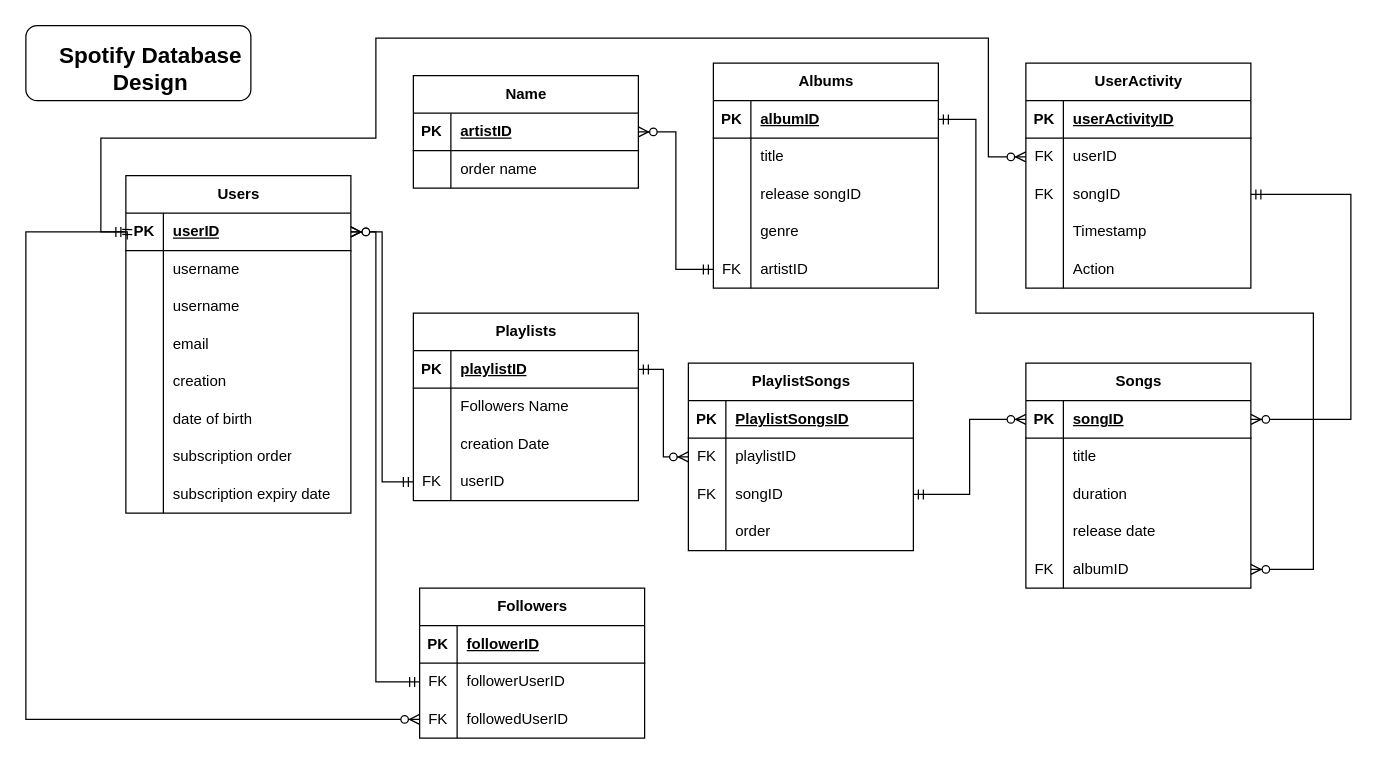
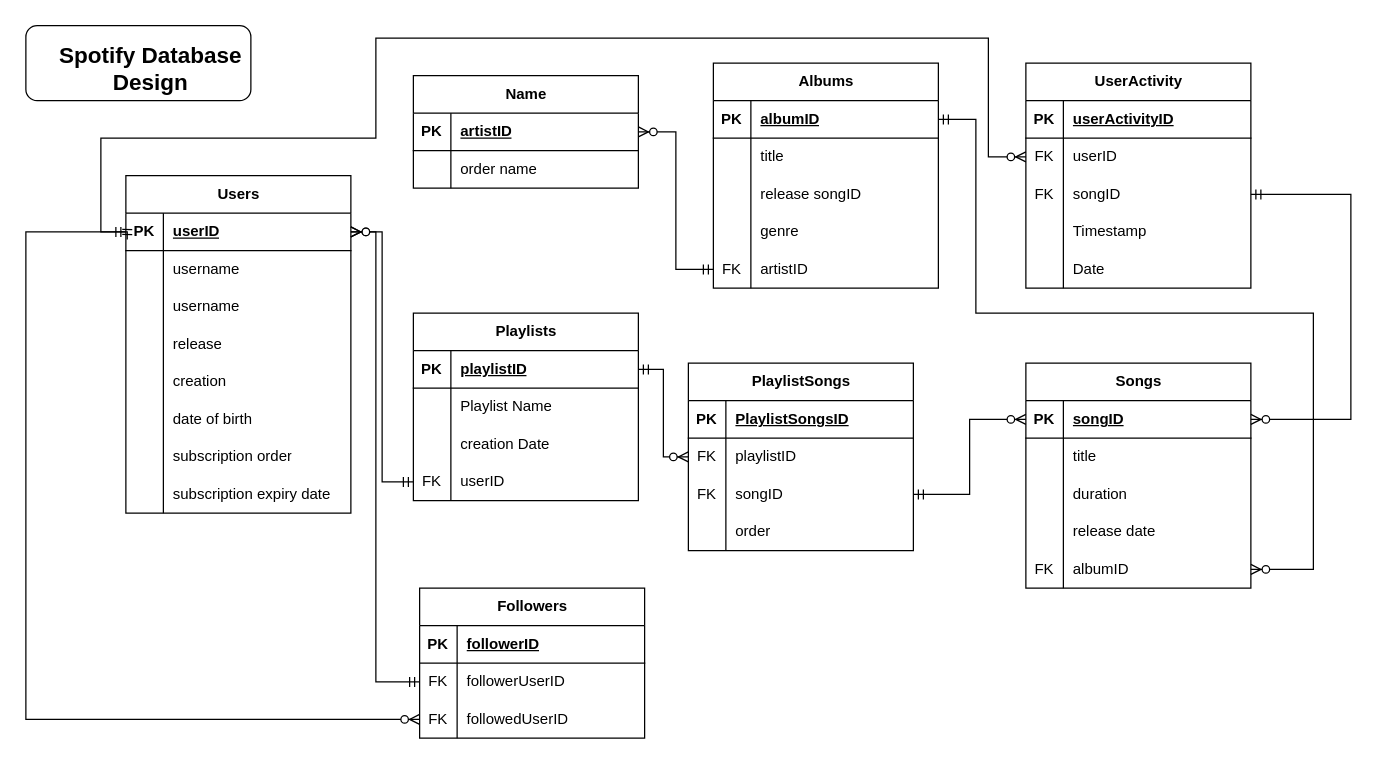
- <mxCell id="109" value="Action" style="shape=partialRectangle;connectable=0;fillColor=none;top=0;left=0;bottom=0;right=0;align=left;spacingLeft=6;overflow=hidden;whiteSpace=wrap;html=1;" vertex="1" parent="107"><mxGeometry x="30" width="150" height="30" as="geometry"><mxRectangle width="150" height="30" as="alternateBounds" /></mxGeometry></mxCell>
+ <mxCell id="109" value="Date" style="shape=partialRectangle;connectable=0;fillColor=none;top=0;left=0;bottom=0;right=0;align=left;spacingLeft=6;overflow=hidden;whiteSpace=wrap;html=1;" vertex="1" parent="107"><mxGeometry x="30" width="150" height="30" as="geometry"><mxRectangle width="150" height="30" as="alternateBounds" /></mxGeometry></mxCell>
- <mxCell id="16" value="email" style="shape=partialRectangle;connectable=0;fillColor=none;top=0;left=0;bottom=0;right=0;align=left;spacingLeft=6;overflow=hidden;whiteSpace=wrap;html=1;" vertex="1" parent="14"><mxGeometry x="30" width="150" height="30" as="geometry"><mxRectangle width="150" height="30" as="alternateBounds" /></mxGeometry></mxCell>
+ <mxCell id="16" value="release" style="shape=partialRectangle;connectable=0;fillColor=none;top=0;left=0;bottom=0;right=0;align=left;spacingLeft=6;overflow=hidden;whiteSpace=wrap;html=1;" vertex="1" parent="14"><mxGeometry x="30" width="150" height="30" as="geometry"><mxRectangle width="150" height="30" as="alternateBounds" /></mxGeometry></mxCell>
- <mxCell id="74" value="Followers Name" style="shape=partialRectangle;connectable=0;fillColor=none;top=0;left=0;bottom=0;right=0;align=left;spacingLeft=6;overflow=hidden;whiteSpace=wrap;html=1;" vertex="1" parent="72"><mxGeometry x="30" width="150" height="30" as="geometry"><mxRectangle width="150" height="30" as="alternateBounds" /></mxGeometry></mxCell>
+ <mxCell id="74" value="Playlist Name" style="shape=partialRectangle;connectable=0;fillColor=none;top=0;left=0;bottom=0;right=0;align=left;spacingLeft=6;overflow=hidden;whiteSpace=wrap;html=1;" vertex="1" parent="72"><mxGeometry x="30" width="150" height="30" as="geometry"><mxRectangle width="150" height="30" as="alternateBounds" /></mxGeometry></mxCell>
